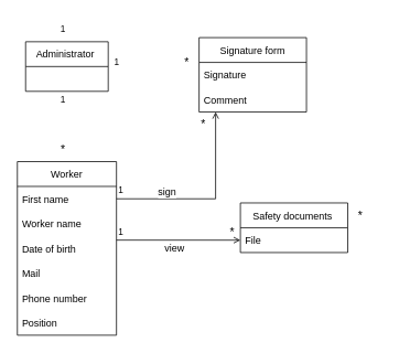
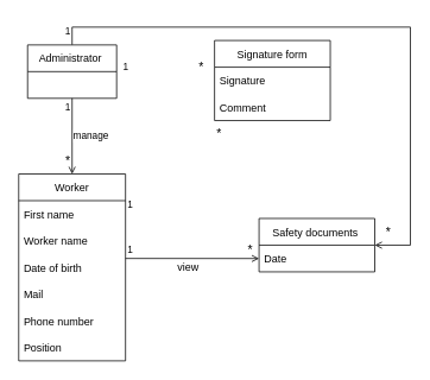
+ <mxCell id="4" style="edgeStyle=orthogonalEdgeStyle;rounded=0;orthogonalLoop=1;jettySize=auto;html=1;exitX=0.5;exitY=0;exitDx=0;exitDy=0;fontSize=11;endArrow=open;endFill=0;targetPerimeterSpacing=0;entryX=1;entryY=0.5;entryDx=0;entryDy=0;" edge="1" parent="1" source="5" target="20"><mxGeometry relative="1" as="geometry"><mxPoint x="420" y="265" as="targetPoint" /><Array as="points"><mxPoint x="80" y="30" /><mxPoint x="460" y="30" /><mxPoint x="460" y="275" /></Array></mxGeometry></mxCell>
+ <mxCell id="2" style="edgeStyle=orthogonalEdgeStyle;rounded=0;orthogonalLoop=1;jettySize=auto;html=1;exitX=0.5;exitY=1;exitDx=0;exitDy=0;entryX=0.5;entryY=0;entryDx=0;entryDy=0;fontSize=12;endArrow=open;endFill=0;targetPerimeterSpacing=0;" edge="1" parent="1" source="5" target="6"><mxGeometry relative="1" as="geometry" /></mxCell>
+ <mxCell id="3" value="&lt;font style=&quot;font-size: 11px;&quot;&gt;manage&lt;/font&gt;" style="edgeLabel;html=1;align=center;verticalAlign=middle;resizable=0;points=[];fontSize=12;" vertex="1" connectable="0" parent="2"><mxGeometry x="-0.038" y="-1" relative="1" as="geometry"><mxPoint x="21" as="offset" /></mxGeometry></mxCell>
- <mxCell id="24" style="edgeStyle=orthogonalEdgeStyle;rounded=0;orthogonalLoop=1;jettySize=auto;html=1;exitX=1;exitY=0.5;exitDx=0;exitDy=0;entryX=0.154;entryY=1;entryDx=0;entryDy=0;entryPerimeter=0;fontSize=14;endArrow=open;endFill=0;targetPerimeterSpacing=0;" edge="1" parent="1" source="7" target="15"><mxGeometry relative="1" as="geometry" /></mxCell>
- <mxCell id="25" value="&lt;font style=&quot;font-size: 12px;&quot;&gt;sign&lt;/font&gt;" style="edgeLabel;html=1;align=center;verticalAlign=middle;resizable=0;points=[];fontSize=14;" vertex="1" connectable="0" parent="24"><mxGeometry x="-0.556" y="3" relative="1" as="geometry"><mxPoint x="10" y="-7" as="offset" /></mxGeometry></mxCell>
- <mxCell id="21" value="File" style="text;strokeColor=none;fillColor=none;align=left;verticalAlign=middle;spacingLeft=4;spacingRight=4;overflow=hidden;points=[[0,0.5],[1,0.5]];portConstraint=eastwest;rotatable=0;fontSize=12;" vertex="1" parent="20"><mxGeometry y="30" width="130" height="30" as="geometry" /></mxCell>
+ <mxCell id="21" value="Date" style="text;strokeColor=none;fillColor=none;align=left;verticalAlign=middle;spacingLeft=4;spacingRight=4;overflow=hidden;points=[[0,0.5],[1,0.5]];portConstraint=eastwest;rotatable=0;fontSize=12;" vertex="1" parent="20"><mxGeometry y="30" width="130" height="30" as="geometry" /></mxCell>
